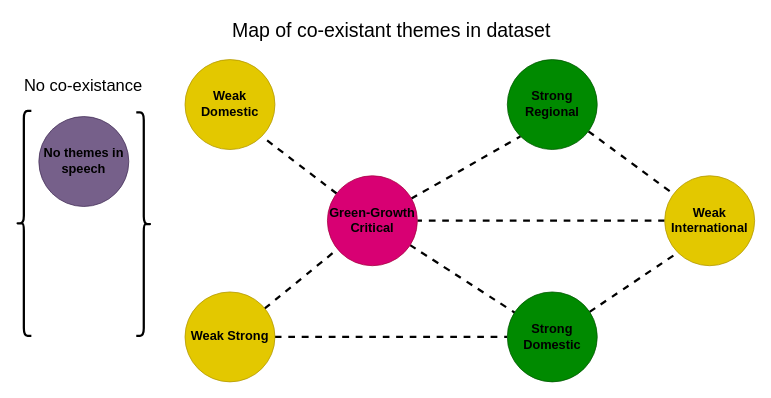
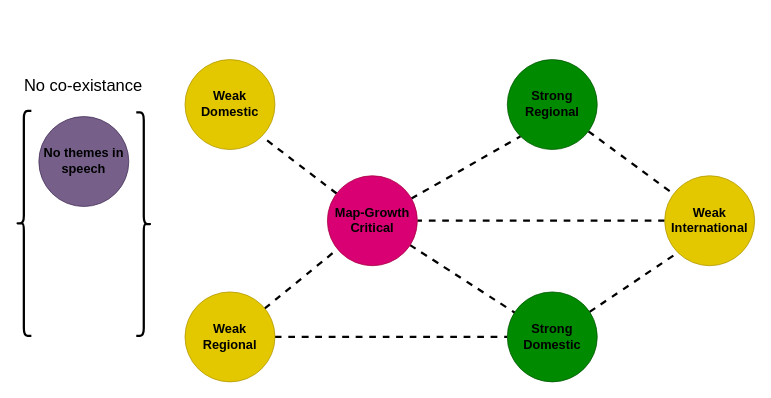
- <mxCell id="19" value="&lt;span style=&quot;font-weight: normal;&quot;&gt;&lt;font style=&quot;font-size: 26px;&quot;&gt;Map of co-existant themes in dataset&lt;/font&gt;&lt;/span&gt;" style="text;html=1;align=center;verticalAlign=middle;resizable=0;points=[];autosize=1;strokeColor=none;fillColor=none;fontSize=17;fontColor=#000000;labelBackgroundColor=none;fontStyle=1" parent="1" vertex="1"><mxGeometry x="296" y="20" width="450" height="40" as="geometry" /></mxCell>
- <mxCell id="15" value="&lt;font style=&quot;font-size: 17px;&quot; color=&quot;#000000&quot;&gt;&lt;b&gt;Green-Growth&lt;br&gt;Critical&lt;br&gt;&lt;/b&gt;&lt;/font&gt;" style="ellipse;whiteSpace=wrap;html=1;fillColor=#d80073;strokeColor=#A50040;fontColor=#ffffff;" parent="1" vertex="1"><mxGeometry x="436" y="234" width="120" height="120" as="geometry" /></mxCell>
+ <mxCell id="15" value="&lt;font style=&quot;font-size: 17px;&quot; color=&quot;#000000&quot;&gt;&lt;b&gt;Map-Growth&lt;br&gt;Critical&lt;br&gt;&lt;/b&gt;&lt;/font&gt;" style="ellipse;whiteSpace=wrap;html=1;fillColor=#d80073;strokeColor=#A50040;fontColor=#ffffff;" parent="1" vertex="1"><mxGeometry x="436" y="234" width="120" height="120" as="geometry" /></mxCell>
- <mxCell id="4" value="&lt;font style=&quot;font-size: 17px;&quot; color=&quot;#000000&quot;&gt;&lt;b&gt;Weak Strong&lt;/b&gt;&lt;/font&gt;" style="ellipse;whiteSpace=wrap;html=1;fillColor=#e3c800;fontColor=#000000;strokeColor=#B09500;" parent="1" vertex="1"><mxGeometry x="246" y="389" width="120" height="120" as="geometry" /></mxCell>
+ <mxCell id="4" value="&lt;font style=&quot;font-size: 17px;&quot; color=&quot;#000000&quot;&gt;&lt;b&gt;Weak Regional&lt;/b&gt;&lt;/font&gt;" style="ellipse;whiteSpace=wrap;html=1;fillColor=#e3c800;fontColor=#000000;strokeColor=#B09500;" parent="1" vertex="1"><mxGeometry x="246" y="389" width="120" height="120" as="geometry" /></mxCell>
